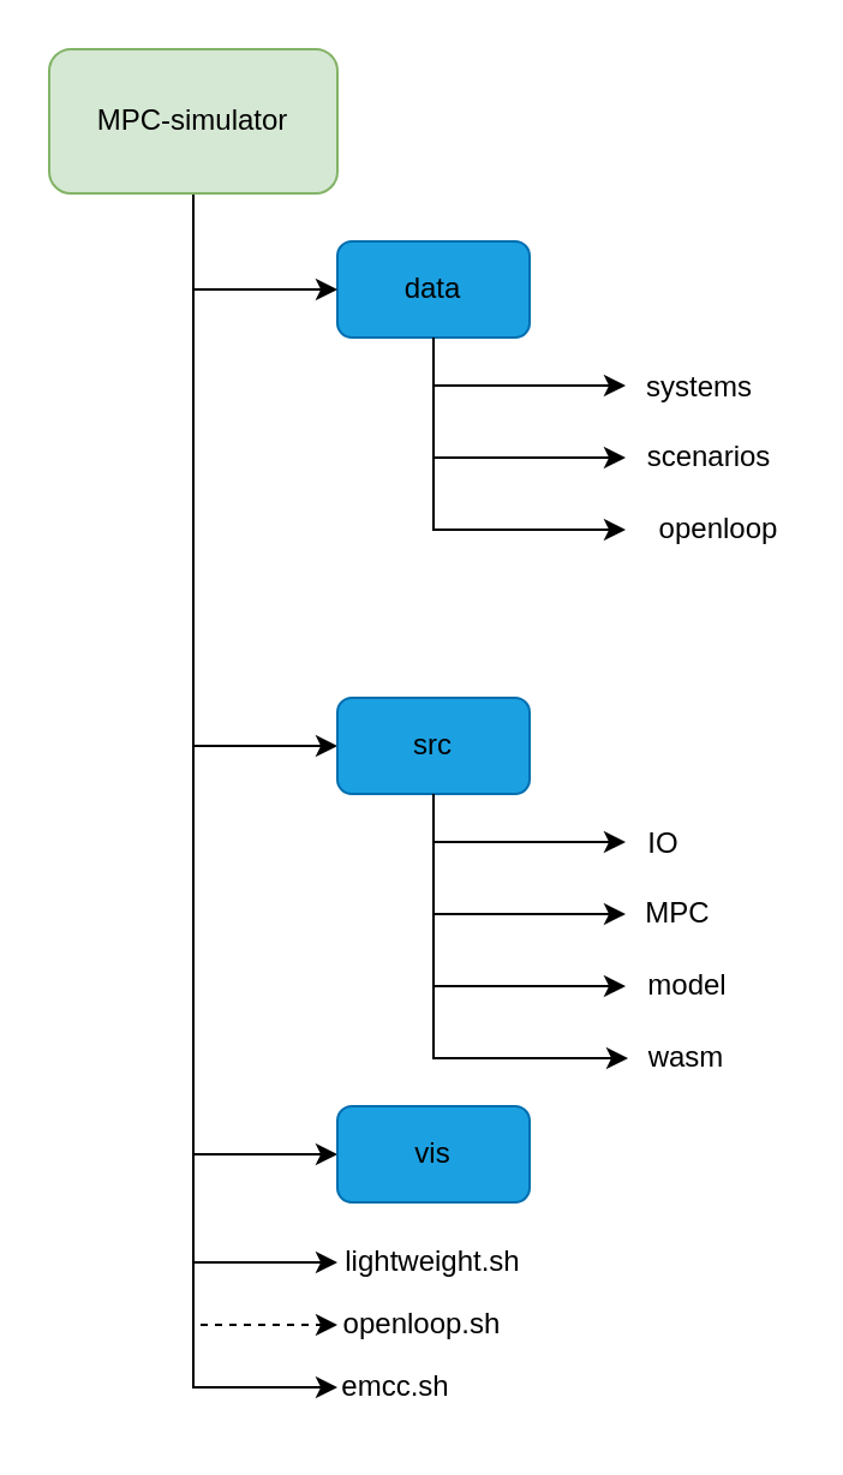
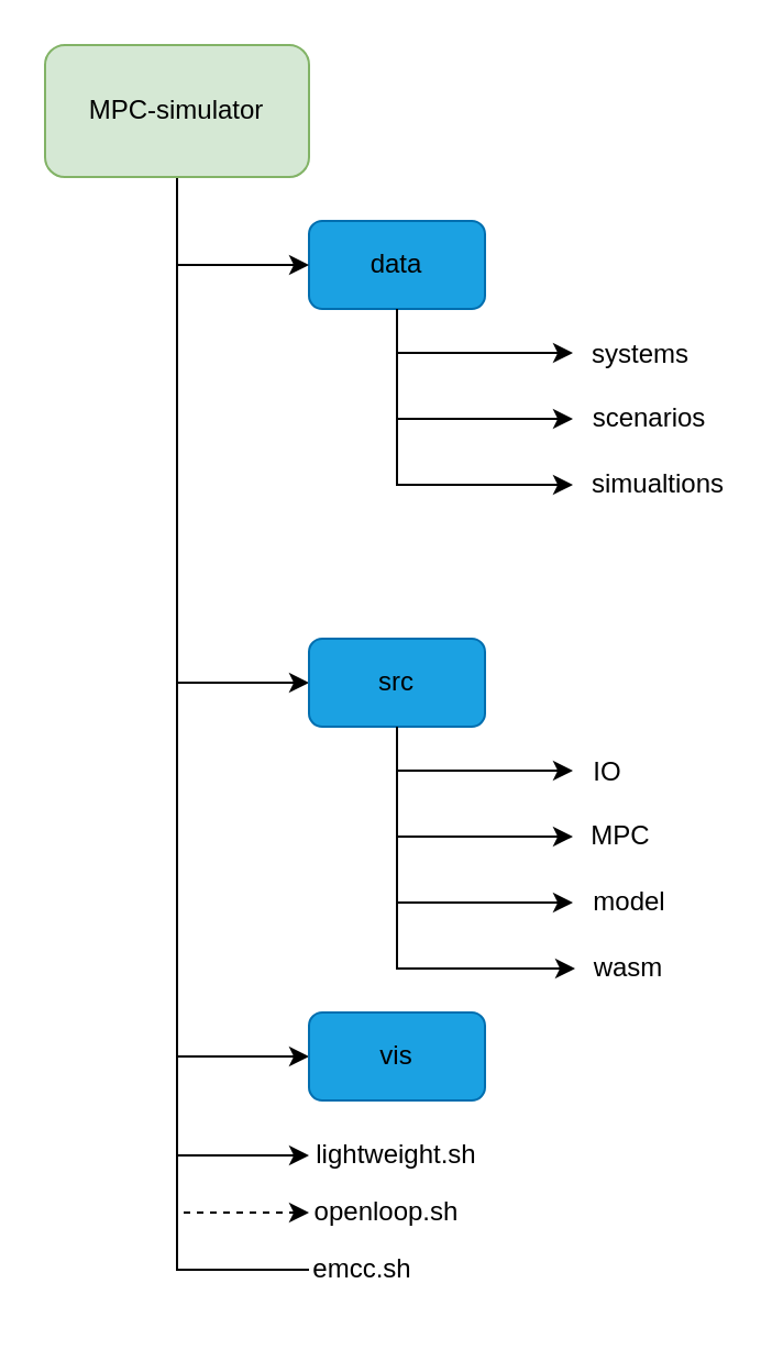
- <mxCell id="15" value="openloop" style="text;html=1;strokeColor=none;fillColor=none;align=center;verticalAlign=middle;whiteSpace=wrap;rounded=0;" parent="1" vertex="1"><mxGeometry x="269" y="205" width="60" height="30" as="geometry" /></mxCell>
+ <mxCell id="15" value="simualtions" style="text;html=1;strokeColor=none;fillColor=none;align=center;verticalAlign=middle;whiteSpace=wrap;rounded=0;" parent="1" vertex="1"><mxGeometry x="269" y="205" width="60" height="30" as="geometry" /></mxCell>
- <mxCell id="10" style="edgeStyle=orthogonalEdgeStyle;rounded=0;orthogonalLoop=1;jettySize=auto;html=1;exitX=0.5;exitY=1;exitDx=0;exitDy=0;entryX=0;entryY=0.5;entryDx=0;entryDy=0;" parent="1" source="13" target="27" edge="1"><mxGeometry relative="1" as="geometry" /></mxCell>
+ <mxCell id="10" style="edgeStyle=orthogonalEdgeStyle;rounded=0;orthogonalLoop=1;jettySize=auto;html=1;exitX=0.5;exitY=1;exitDx=0;exitDy=0;entryX=0;entryY=0.5;entryDx=0;entryDy=0;endArrow=none;" parent="1" source="13" target="27" edge="1"><mxGeometry relative="1" as="geometry" /></mxCell>
